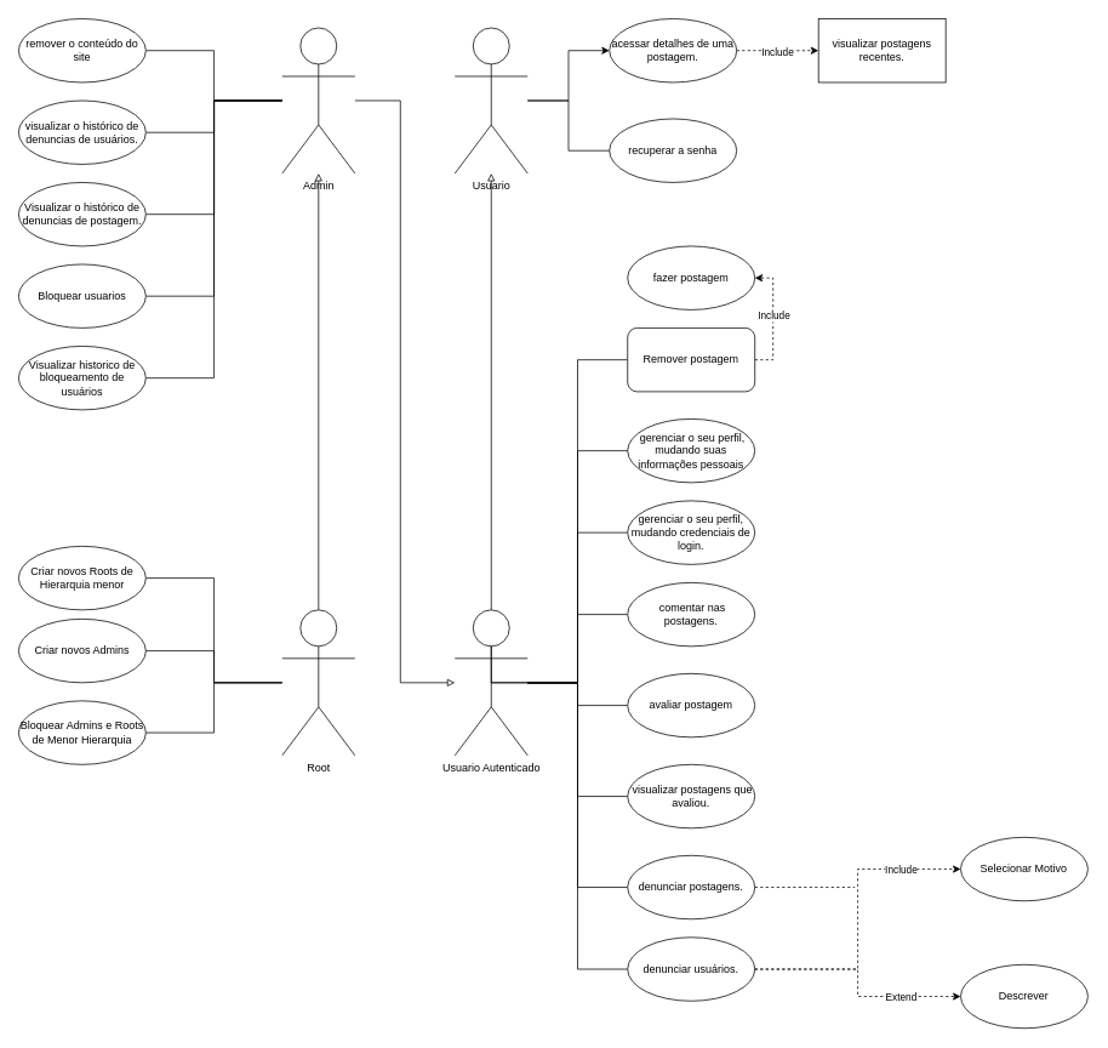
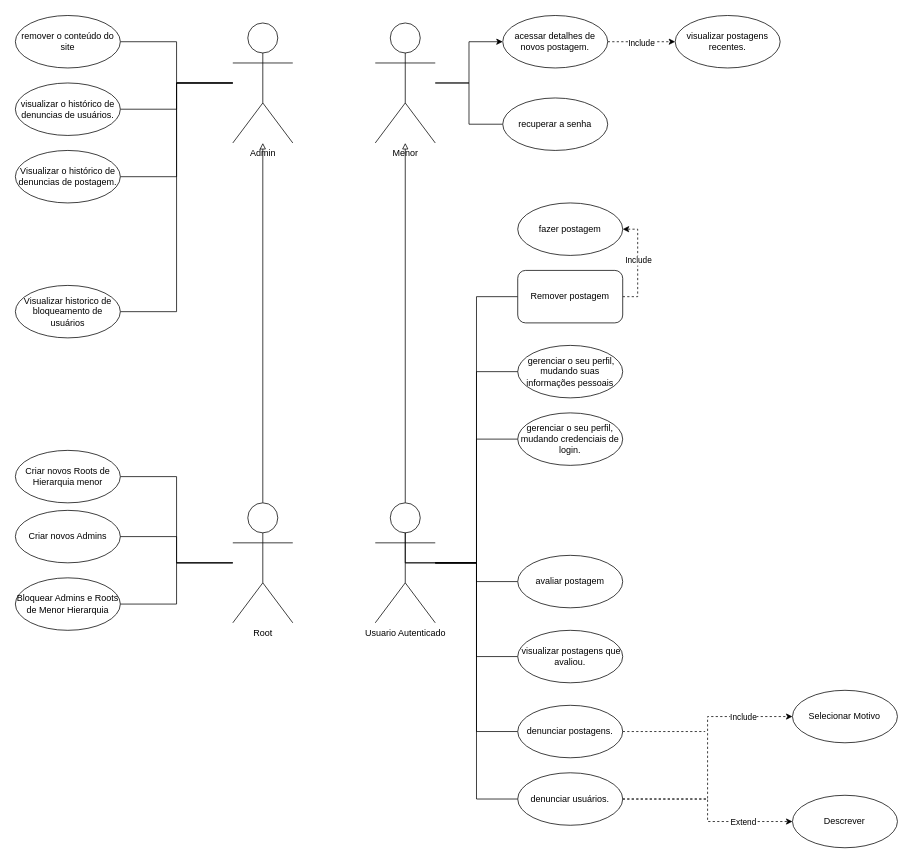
- <mxCell id="34" value="acessar detalhes de uma postagem." style="ellipse;whiteSpace=wrap;html=1;" vertex="1" parent="1"><mxGeometry x="670" y="20" width="140" height="70" as="geometry" /></mxCell>
+ <mxCell id="34" value="acessar detalhes de novos postagem." style="ellipse;whiteSpace=wrap;html=1;" vertex="1" parent="1"><mxGeometry x="670" y="20" width="140" height="70" as="geometry" /></mxCell>
- <mxCell id="31" value="visualizar postagens recentes." style="whiteSpace=wrap;html=1;rounded=0;" vertex="1" parent="1"><mxGeometry x="900" y="20" width="140" height="70" as="geometry" /></mxCell>
+ <mxCell id="31" value="visualizar postagens recentes." style="ellipse;whiteSpace=wrap;html=1;" vertex="1" parent="1"><mxGeometry x="900" y="20" width="140" height="70" as="geometry" /></mxCell>
- <mxCell id="27" value="Usuario" style="shape=umlActor;verticalLabelPosition=bottom;verticalAlign=top;html=1;" vertex="1" parent="1"><mxGeometry x="500" y="30" width="80" height="160" as="geometry" /></mxCell>
+ <mxCell id="27" value="Menor" style="shape=umlActor;verticalLabelPosition=bottom;verticalAlign=top;html=1;" vertex="1" parent="1"><mxGeometry x="500" y="30" width="80" height="160" as="geometry" /></mxCell>
- <mxCell id="28" value="Bloquear usuarios" style="ellipse;whiteSpace=wrap;html=1;" vertex="1" parent="1"><mxGeometry x="20" y="290" width="140" height="70" as="geometry" /></mxCell>
- <mxCell id="13" style="edgeStyle=orthogonalEdgeStyle;rounded=0;orthogonalLoop=1;jettySize=auto;html=1;entryX=1;entryY=0.5;entryDx=0;entryDy=0;endArrow=none;endFill=0;" edge="1" parent="1" source="15" target="28"><mxGeometry relative="1" as="geometry" /></mxCell>
- <mxCell id="9" style="edgeStyle=orthogonalEdgeStyle;rounded=0;orthogonalLoop=1;jettySize=auto;html=1;endArrow=block;endFill=0;" edge="1" parent="1" source="15" target="24"><mxGeometry relative="1" as="geometry"><mxPoint x="490" y="510" as="targetPoint" /><Array as="points"><mxPoint x="440" y="110" /><mxPoint x="440" y="750" /></Array></mxGeometry></mxCell>
- <mxCell id="20" style="edgeStyle=orthogonalEdgeStyle;rounded=0;orthogonalLoop=1;jettySize=auto;html=1;entryX=0;entryY=0.5;entryDx=0;entryDy=0;endArrow=none;endFill=0;" edge="1" parent="1" source="24" target="42"><mxGeometry relative="1" as="geometry" /></mxCell>
- <mxCell id="42" value="&amp;nbsp;comentar nas postagens." style="ellipse;whiteSpace=wrap;html=1;" vertex="1" parent="1"><mxGeometry x="690" y="640" width="140" height="70" as="geometry" /></mxCell>
